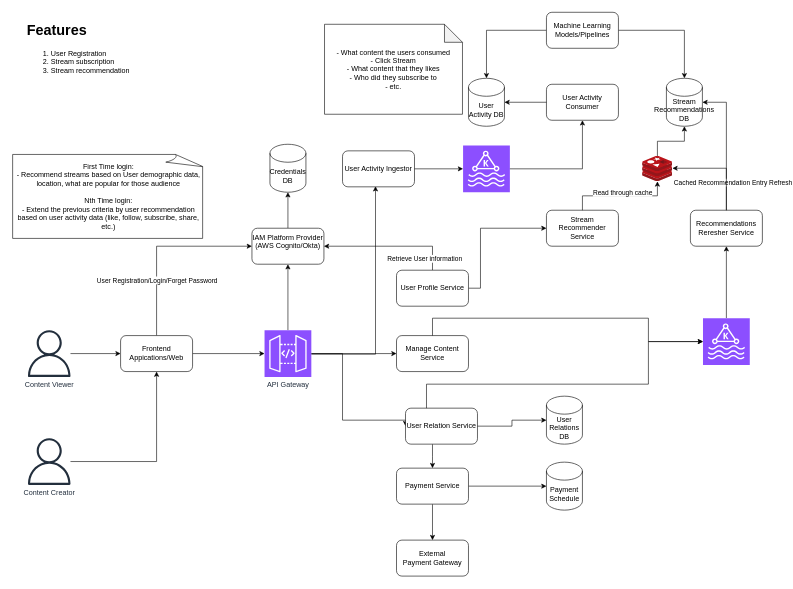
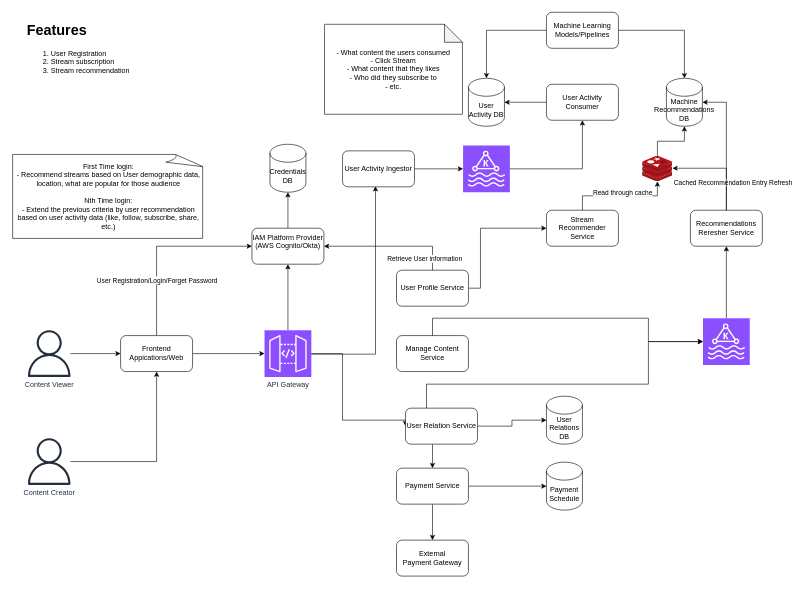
- <mxCell id="39" value="Stream Recommendations&lt;div&gt;DB&lt;/div&gt;" style="shape=cylinder3;whiteSpace=wrap;html=1;boundedLbl=1;backgroundOutline=1;size=15;" parent="1" vertex="1"><mxGeometry x="1110" y="130" width="60" height="80" as="geometry" /></mxCell>
+ <mxCell id="39" value="Machine Recommendations&lt;div&gt;DB&lt;/div&gt;" style="shape=cylinder3;whiteSpace=wrap;html=1;boundedLbl=1;backgroundOutline=1;size=15;" parent="1" vertex="1"><mxGeometry x="1110" y="130" width="60" height="80" as="geometry" /></mxCell>
- <mxCell id="6" style="edgeStyle=orthogonalEdgeStyle;rounded=0;orthogonalLoop=1;jettySize=auto;html=1;entryX=0;entryY=0.5;entryDx=0;entryDy=0;" parent="1" source="9" target="24" edge="1"><mxGeometry relative="1" as="geometry" /></mxCell>
